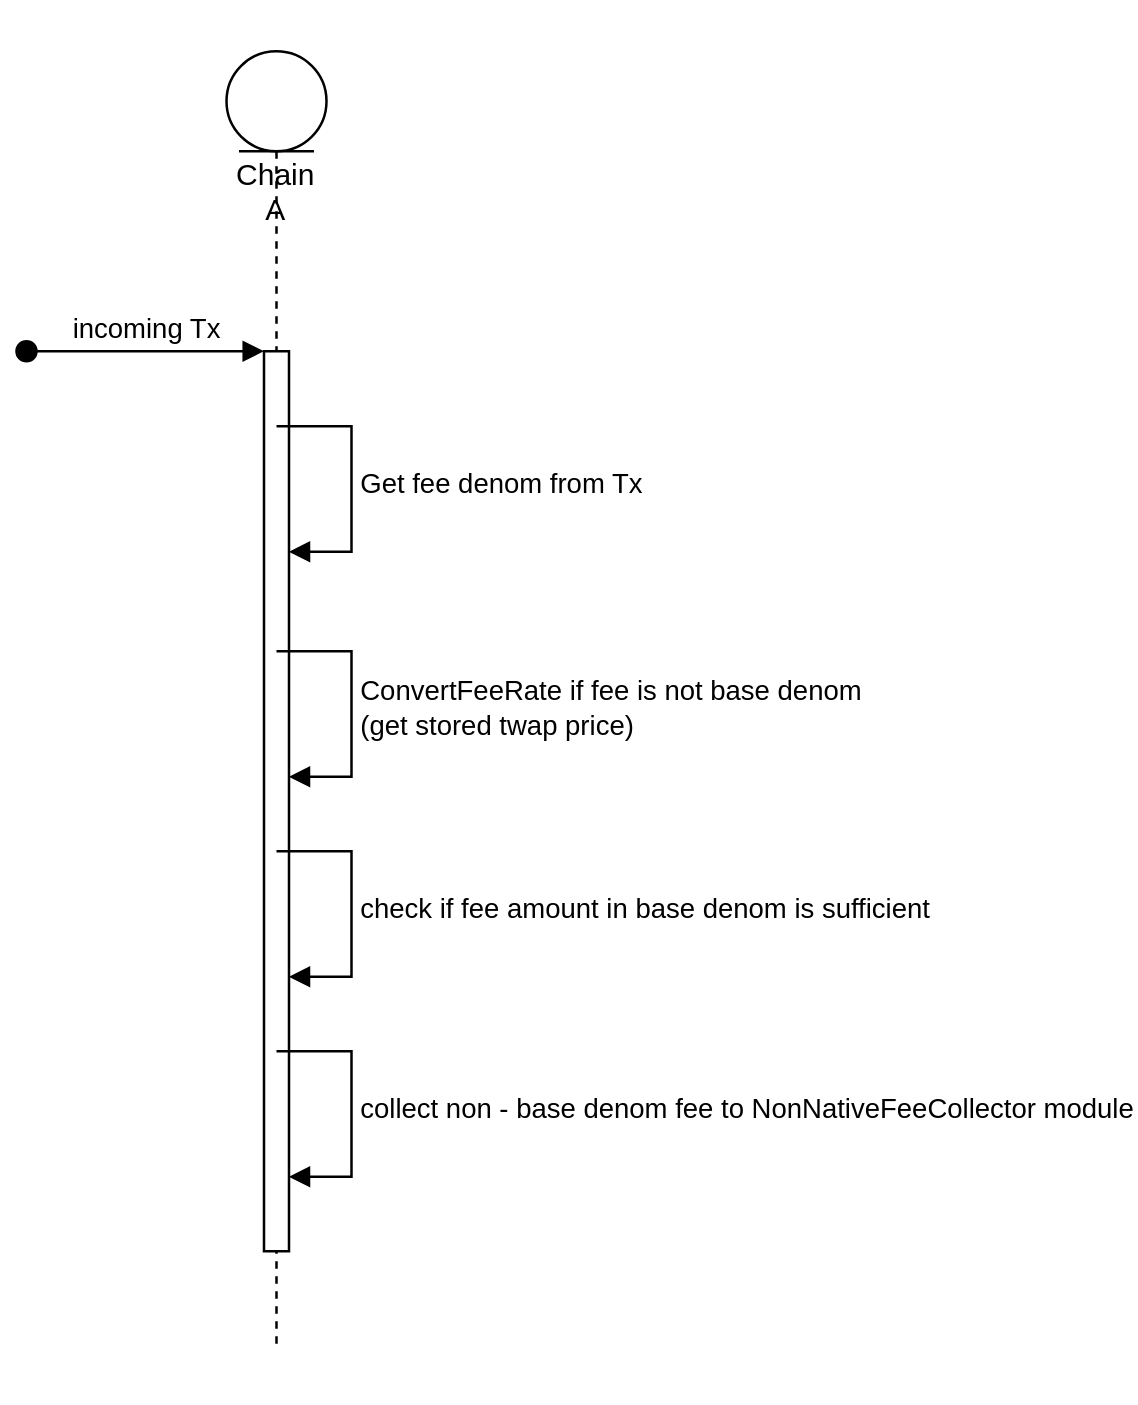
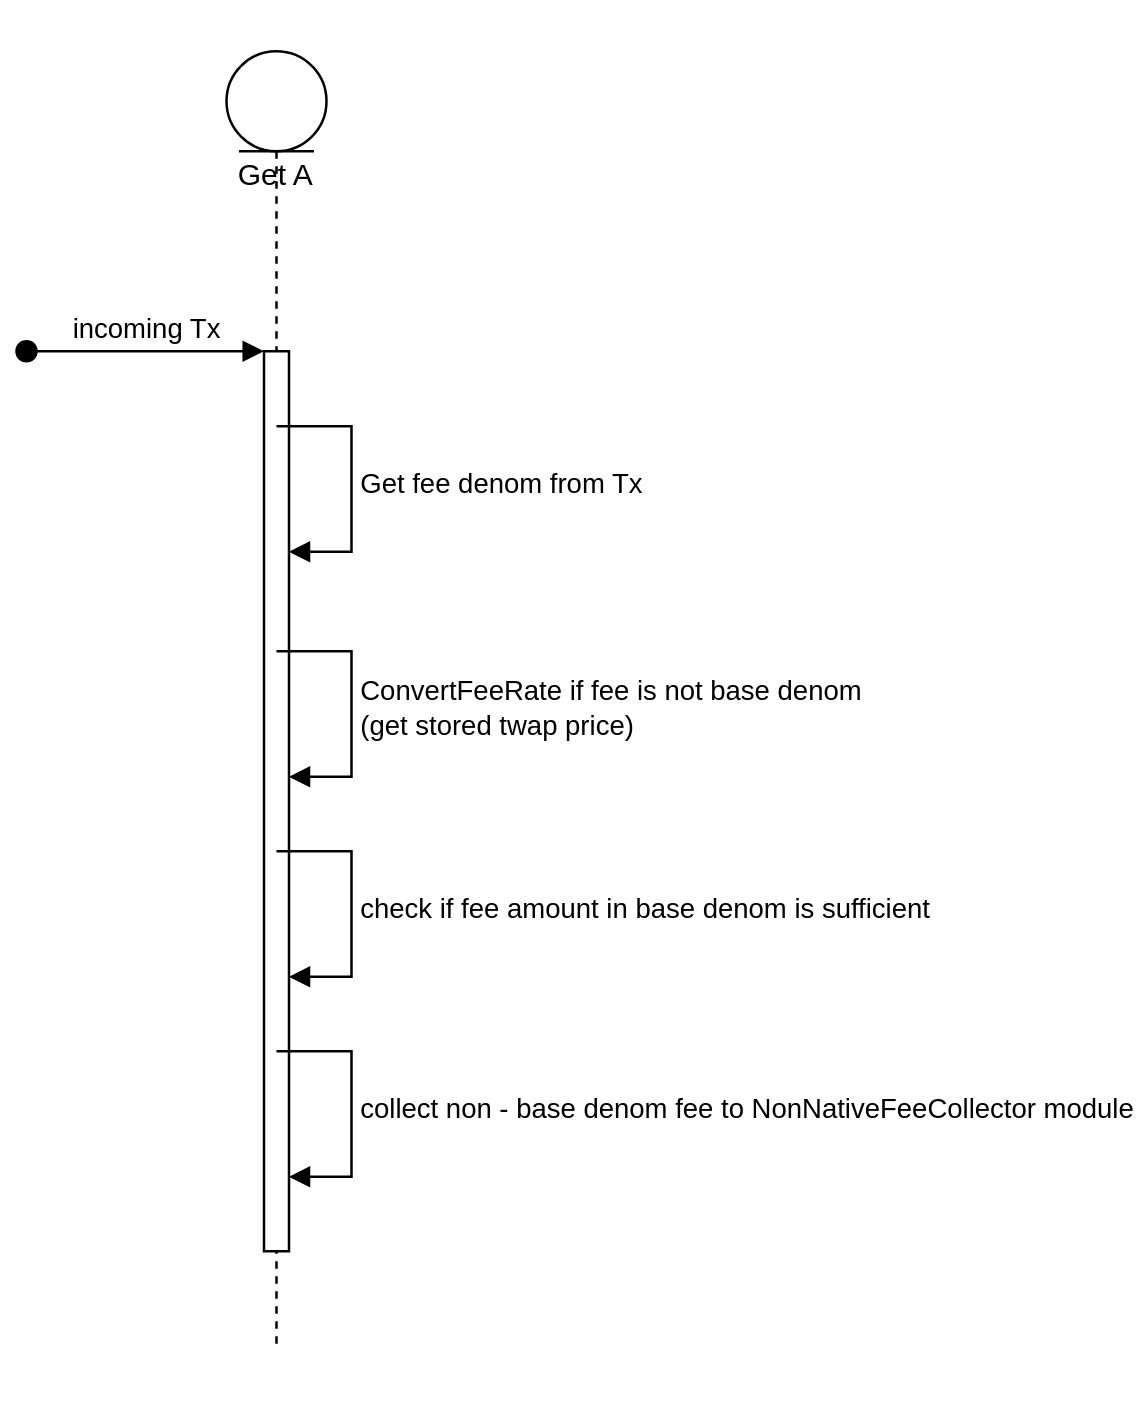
- <mxCell id="2" value="Chain A" style="shape=umlLifeline;participant=umlEntity;perimeter=lifelinePerimeter;whiteSpace=wrap;html=1;container=1;collapsible=0;recursiveResize=0;verticalAlign=top;spacingTop=36;outlineConnect=0;" vertex="1" parent="1"><mxGeometry x="20" y="20" width="40" height="520" as="geometry" /></mxCell>
+ <mxCell id="2" value="Get A" style="shape=umlLifeline;participant=umlEntity;perimeter=lifelinePerimeter;whiteSpace=wrap;html=1;container=1;collapsible=0;recursiveResize=0;verticalAlign=top;spacingTop=36;outlineConnect=0;" vertex="1" parent="1"><mxGeometry x="20" y="20" width="40" height="520" as="geometry" /></mxCell>
